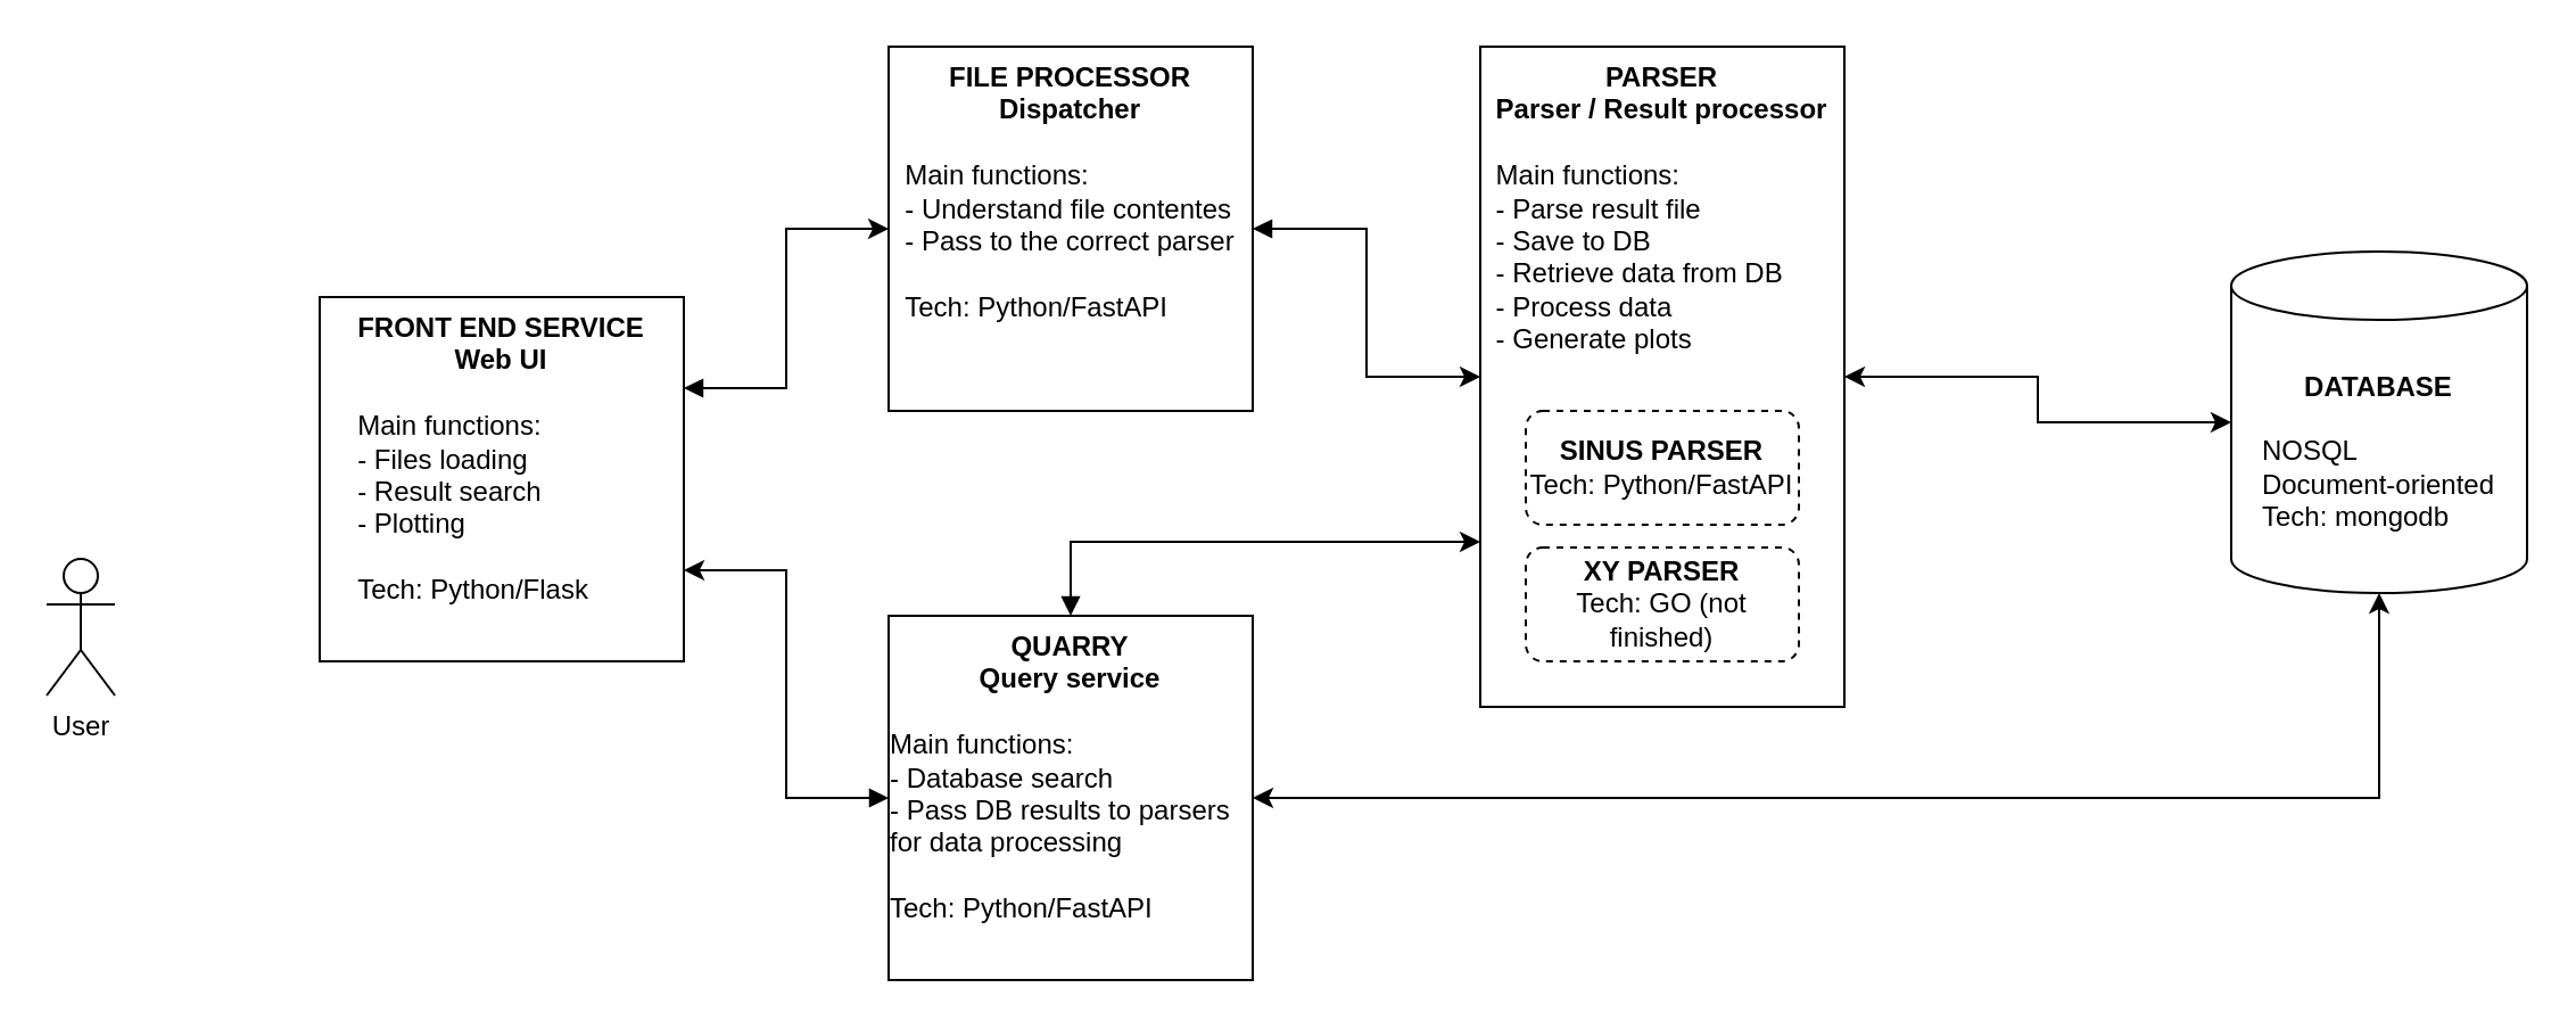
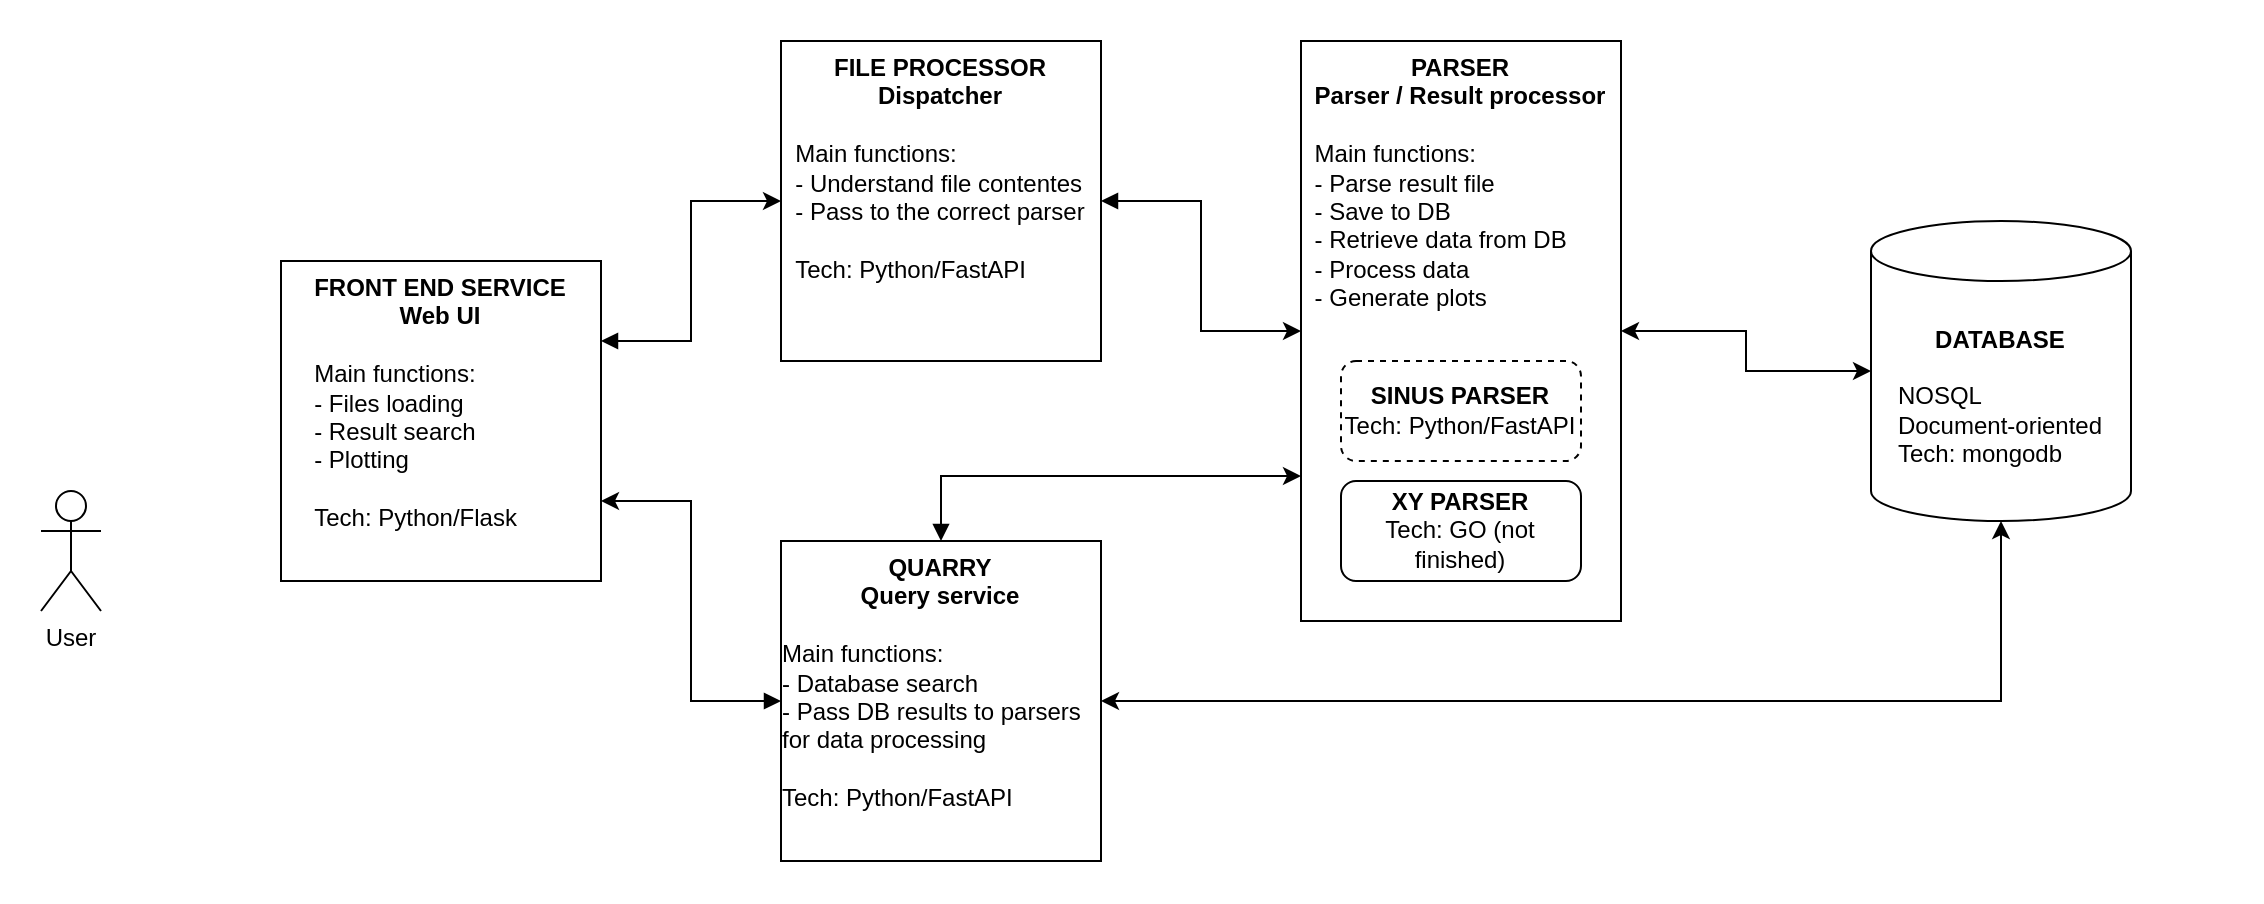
- <mxCell id="14" value="&lt;b&gt;DATABASE&lt;/b&gt;&lt;div&gt;&lt;b&gt;&lt;br&gt;&lt;/b&gt;&lt;/div&gt;&lt;div style=&quot;text-align: left;&quot;&gt;NOSQL&lt;/div&gt;&lt;div style=&quot;text-align: left;&quot;&gt;Document-oriented&lt;/div&gt;&lt;div style=&quot;text-align: left;&quot;&gt;Tech: mongodb&lt;/div&gt;" style="shape=cylinder3;whiteSpace=wrap;html=1;boundedLbl=1;backgroundOutline=1;size=15;" vertex="1" parent="1"><mxGeometry x="980" y="110" width="130" height="150" as="geometry" /></mxCell>
+ <mxCell id="14" value="&lt;b&gt;DATABASE&lt;/b&gt;&lt;div&gt;&lt;b&gt;&lt;br&gt;&lt;/b&gt;&lt;/div&gt;&lt;div style=&quot;text-align: left;&quot;&gt;NOSQL&lt;/div&gt;&lt;div style=&quot;text-align: left;&quot;&gt;Document-oriented&lt;/div&gt;&lt;div style=&quot;text-align: left;&quot;&gt;Tech: mongodb&lt;/div&gt;" style="shape=cylinder3;whiteSpace=wrap;html=1;boundedLbl=1;backgroundOutline=1;size=15;" vertex="1" parent="1"><mxGeometry x="935" y="110" width="130" height="150" as="geometry" /></mxCell>
- <mxCell id="13" value="&lt;b&gt;XY PARSER&lt;/b&gt;&lt;div&gt;Tech: GO (not finished)&lt;/div&gt;" style="rounded=1;whiteSpace=wrap;html=1;verticalAlign=middle;dashed=1;" vertex="1" parent="1"><mxGeometry x="670" y="240" width="120" height="50" as="geometry" /></mxCell>
+ <mxCell id="13" value="&lt;b&gt;XY PARSER&lt;/b&gt;&lt;div&gt;Tech: GO (not finished)&lt;/div&gt;" style="rounded=1;whiteSpace=wrap;html=1;verticalAlign=middle;" vertex="1" parent="1"><mxGeometry x="670" y="240" width="120" height="50" as="geometry" /></mxCell>
